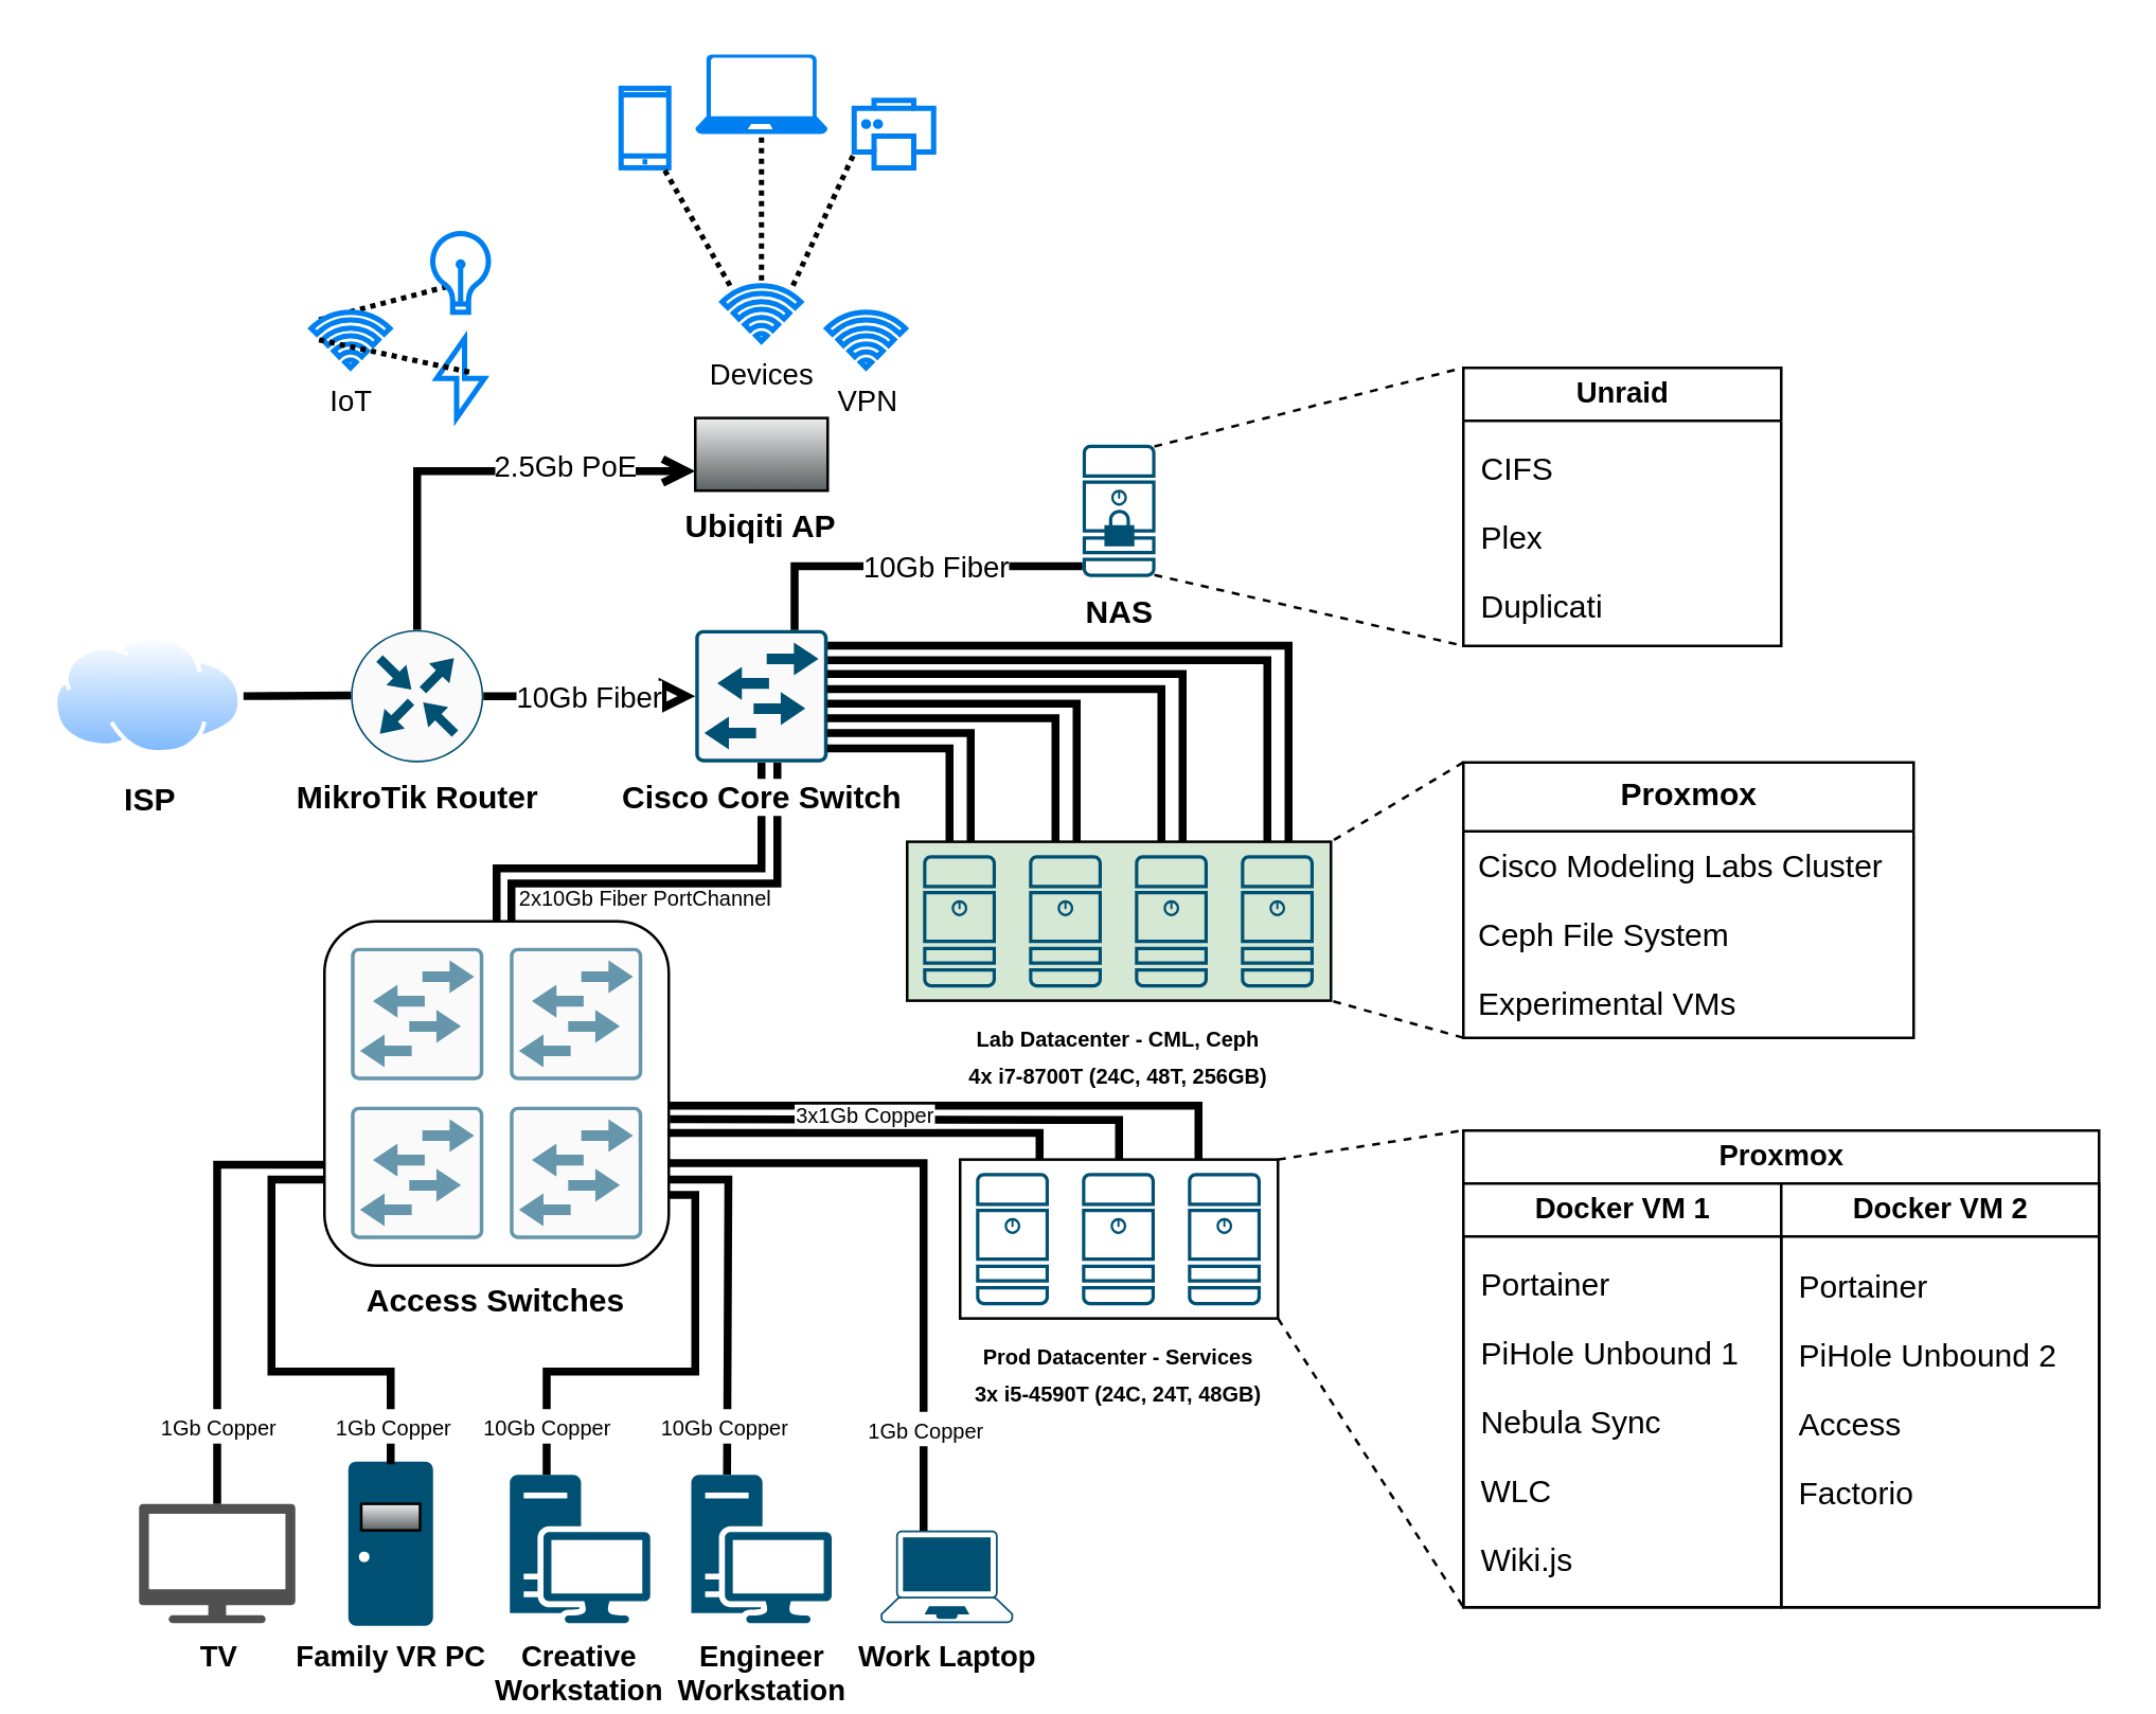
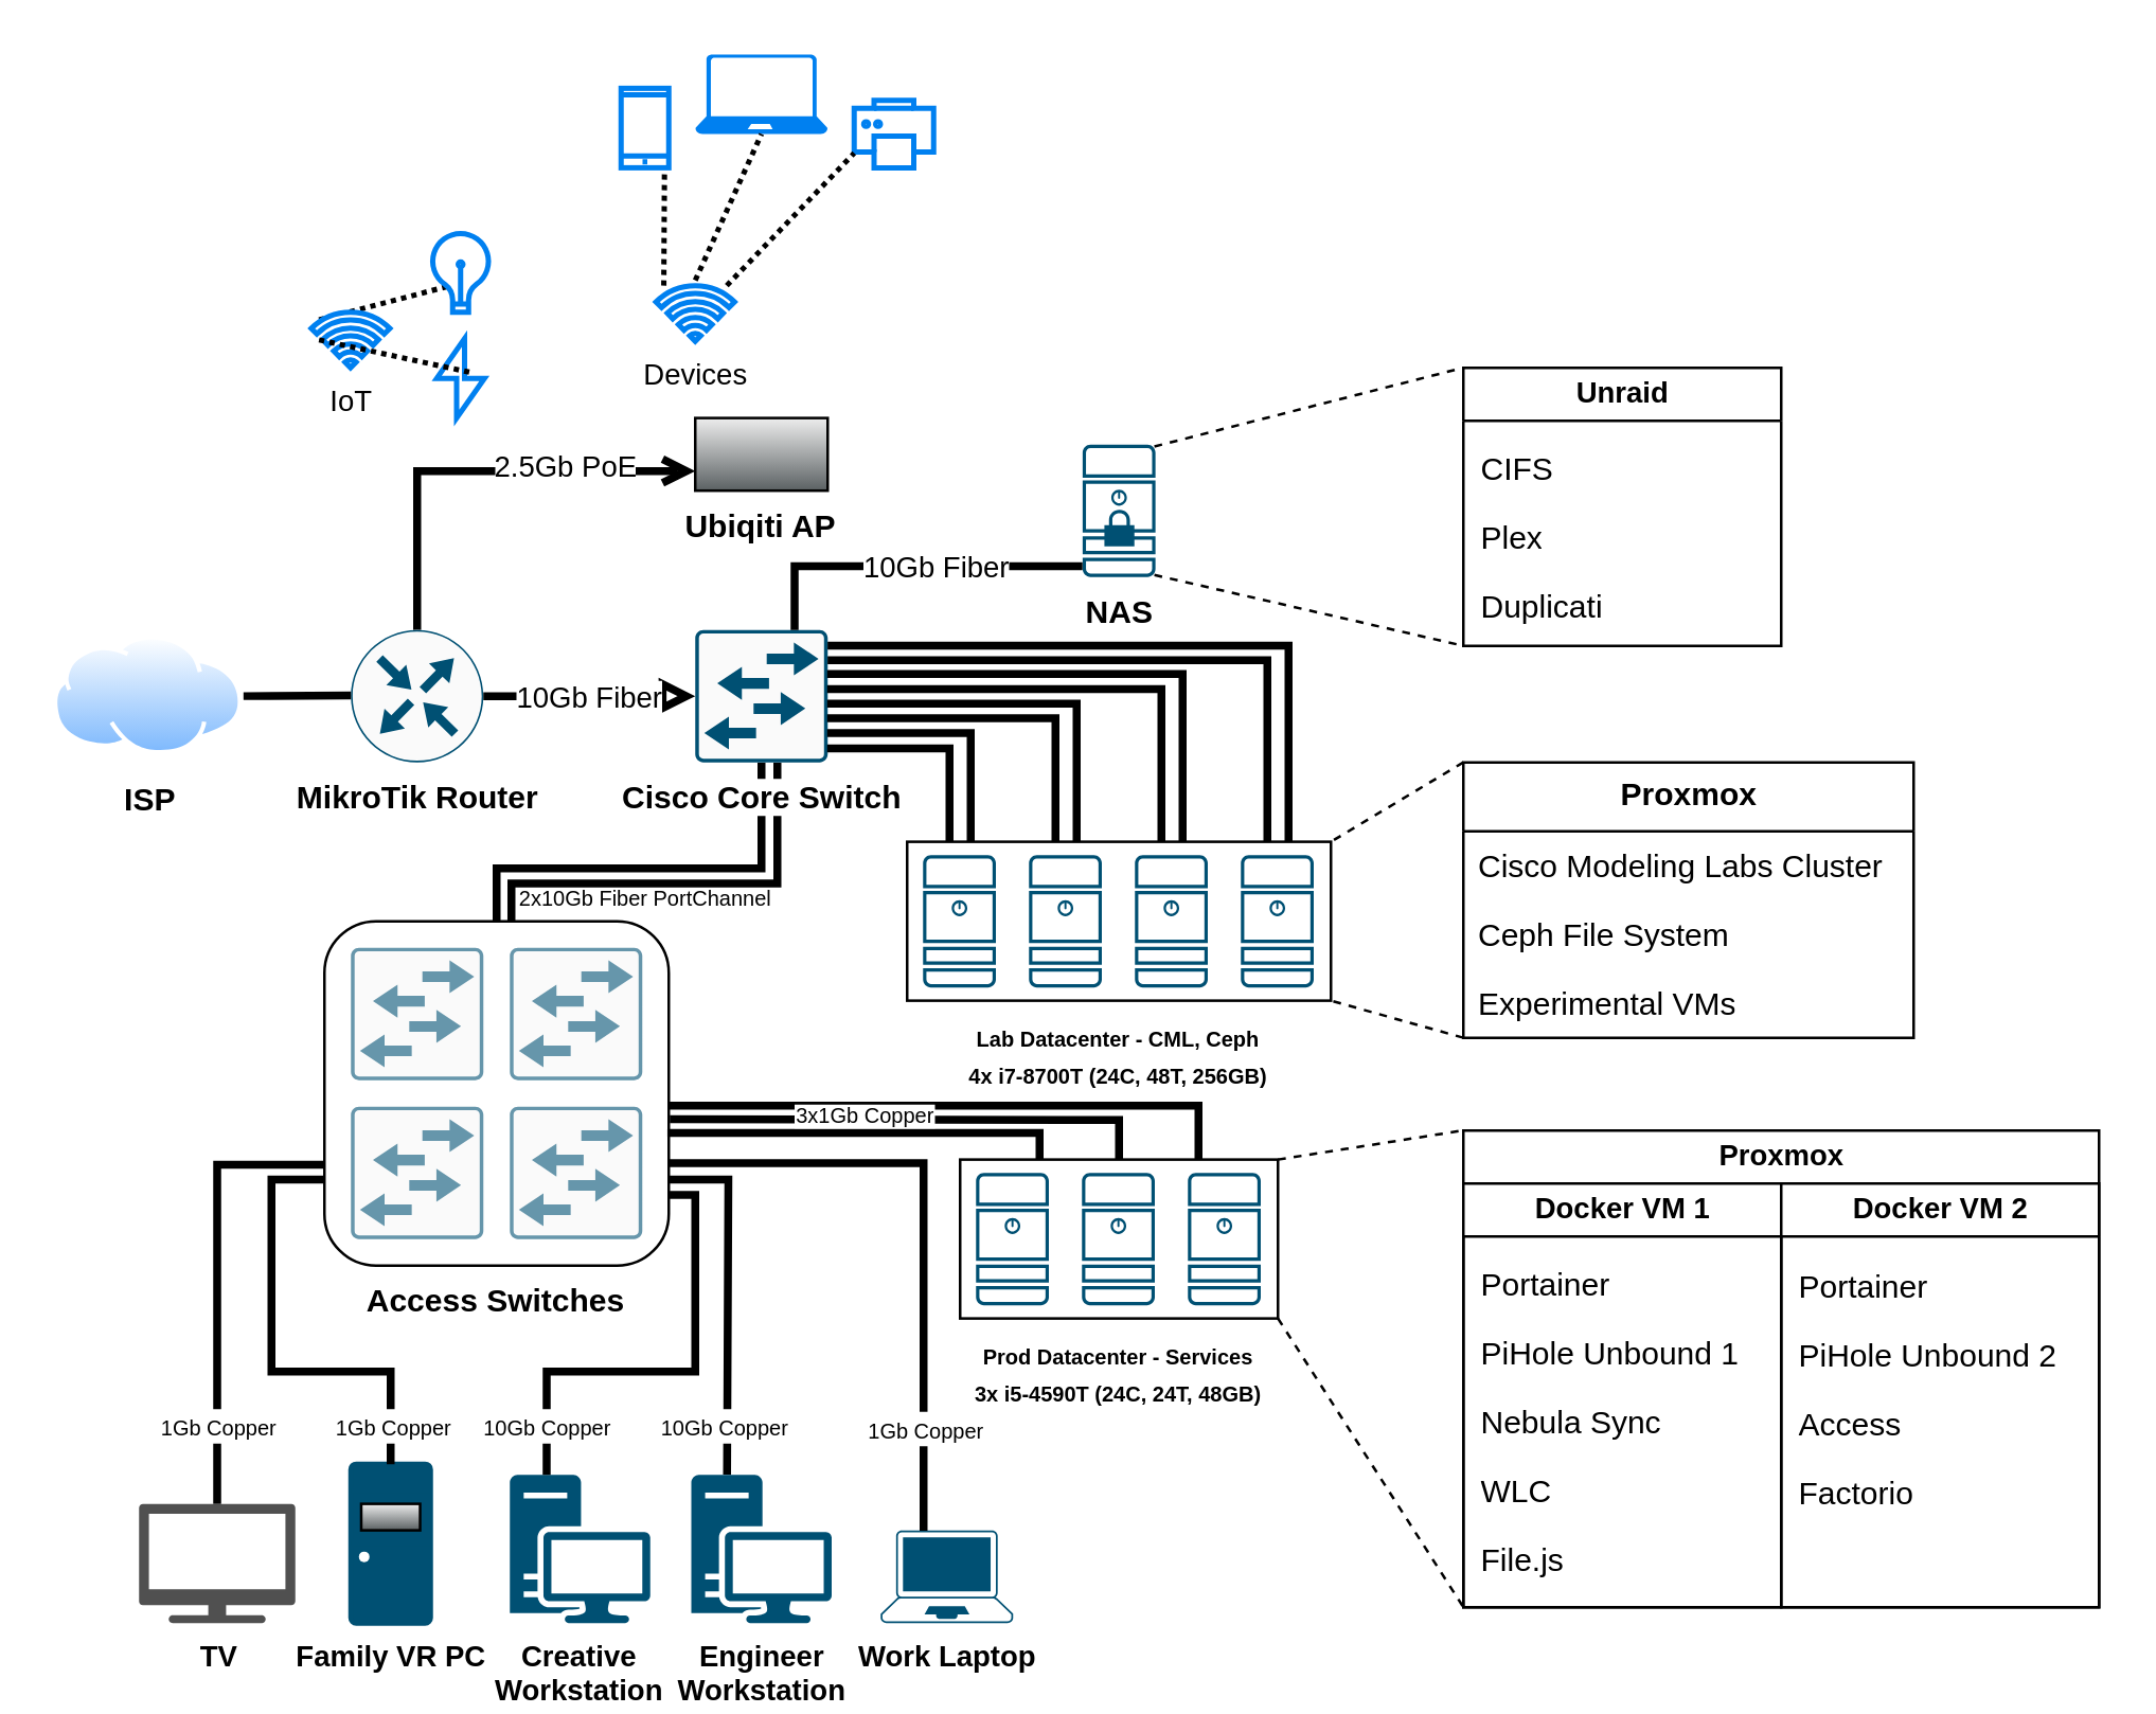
- <mxCell id="62" value="Devices" style="html=1;verticalLabelPosition=bottom;align=center;labelBackgroundColor=#ffffff;verticalAlign=top;strokeWidth=2;strokeColor=#0080F0;shadow=0;dashed=0;shape=mxgraph.ios7.icons.wifi;pointerEvents=1;fontFamily=Helvetica;fontSize=11;fontColor=default;points=[[0.1,0,0,0,0],[0.5,0,0,0,-2],[0.9,0,0,0,0]];" parent="1" vertex="1"><mxGeometry x="272.15" y="107.25" width="29.7" height="21" as="geometry" /></mxCell>
+ <mxCell id="62" value="Devices" style="html=1;verticalLabelPosition=bottom;align=center;labelBackgroundColor=#ffffff;verticalAlign=top;strokeWidth=2;strokeColor=#0080F0;shadow=0;dashed=0;shape=mxgraph.ios7.icons.wifi;pointerEvents=1;fontFamily=Helvetica;fontSize=11;fontColor=default;points=[[0.1,0,0,0,0],[0.5,0,0,0,-2],[0.9,0,0,0,0]];" parent="1" vertex="1"><mxGeometry x="247.15" y="107.25" width="29.7" height="21" as="geometry" /></mxCell>
- <mxCell id="63" value="VPN" style="html=1;verticalLabelPosition=bottom;align=center;labelBackgroundColor=#ffffff;verticalAlign=top;strokeWidth=2;strokeColor=#0080F0;shadow=0;dashed=0;shape=mxgraph.ios7.icons.wifi;pointerEvents=1;fontFamily=Helvetica;fontSize=11;fontColor=default;" parent="1" vertex="1"><mxGeometry x="311.65" y="117.25" width="29.7" height="21" as="geometry" /></mxCell>
- <mxCell id="26" value="&lt;font style=&quot;font-size: 8px;&quot;&gt;Lab Datacenter - CML, Ceph&lt;br&gt;4x i7-8700T (24C, 48T, 256GB)&lt;/font&gt;" style="rounded=0;whiteSpace=wrap;html=1;verticalAlign=top;labelPosition=center;verticalLabelPosition=bottom;align=center;fontStyle=1;points=[[0,0,0,0,0],[0,0.25,0,0,0],[0,0.5,0,0,0],[0,0.75,0,0,0],[0,1,0,0,0],[0.1,0,0,0,0],[0.15,0,0,0,0],[0.25,1,0,0,0],[0.35,0,0,0,0],[0.4,0,0,0,0],[0.5,1,0,0,0],[0.6,0,0,0,0],[0.65,0,0,0,0],[0.75,1,0,0,0],[0.85,0,0,0,0],[0.9,0,0,0,0],[1,0,0,0,0],[1,0.25,0,0,0],[1,0.5,0,0,0],[1,0.75,0,0,0],[1,1,0,0,0]];fillColor=#d5e8d4;" parent="25" vertex="1"><mxGeometry width="160" height="60" as="geometry" /></mxCell>
+ <mxCell id="26" value="&lt;font style=&quot;font-size: 8px;&quot;&gt;Lab Datacenter - CML, Ceph&lt;br&gt;4x i7-8700T (24C, 48T, 256GB)&lt;/font&gt;" style="rounded=0;whiteSpace=wrap;html=1;verticalAlign=top;labelPosition=center;verticalLabelPosition=bottom;align=center;fontStyle=1;points=[[0,0,0,0,0],[0,0.25,0,0,0],[0,0.5,0,0,0],[0,0.75,0,0,0],[0,1,0,0,0],[0.1,0,0,0,0],[0.15,0,0,0,0],[0.25,1,0,0,0],[0.35,0,0,0,0],[0.4,0,0,0,0],[0.5,1,0,0,0],[0.6,0,0,0,0],[0.65,0,0,0,0],[0.75,1,0,0,0],[0.85,0,0,0,0],[0.9,0,0,0,0],[1,0,0,0,0],[1,0.25,0,0,0],[1,0.5,0,0,0],[1,0.75,0,0,0],[1,1,0,0,0]];" parent="25" vertex="1"><mxGeometry width="160" height="60" as="geometry" /></mxCell>
- <mxCell id="93" value="Wiki.js" style="shape=partialRectangle;html=1;whiteSpace=wrap;connectable=0;strokeColor=inherit;overflow=hidden;fillColor=none;top=0;left=0;bottom=0;right=0;pointerEvents=1;fontSize=12;align=left;spacingLeft=5;fontFamily=Helvetica;fontColor=default;labelBackgroundColor=default;" parent="92" vertex="1"><mxGeometry width="120" height="26" as="geometry"><mxRectangle width="120" height="26" as="alternateBounds" /></mxGeometry></mxCell>
+ <mxCell id="93" value="File.js" style="shape=partialRectangle;html=1;whiteSpace=wrap;connectable=0;strokeColor=inherit;overflow=hidden;fillColor=none;top=0;left=0;bottom=0;right=0;pointerEvents=1;fontSize=12;align=left;spacingLeft=5;fontFamily=Helvetica;fontColor=default;labelBackgroundColor=default;" parent="92" vertex="1"><mxGeometry width="120" height="26" as="geometry"><mxRectangle width="120" height="26" as="alternateBounds" /></mxGeometry></mxCell>
